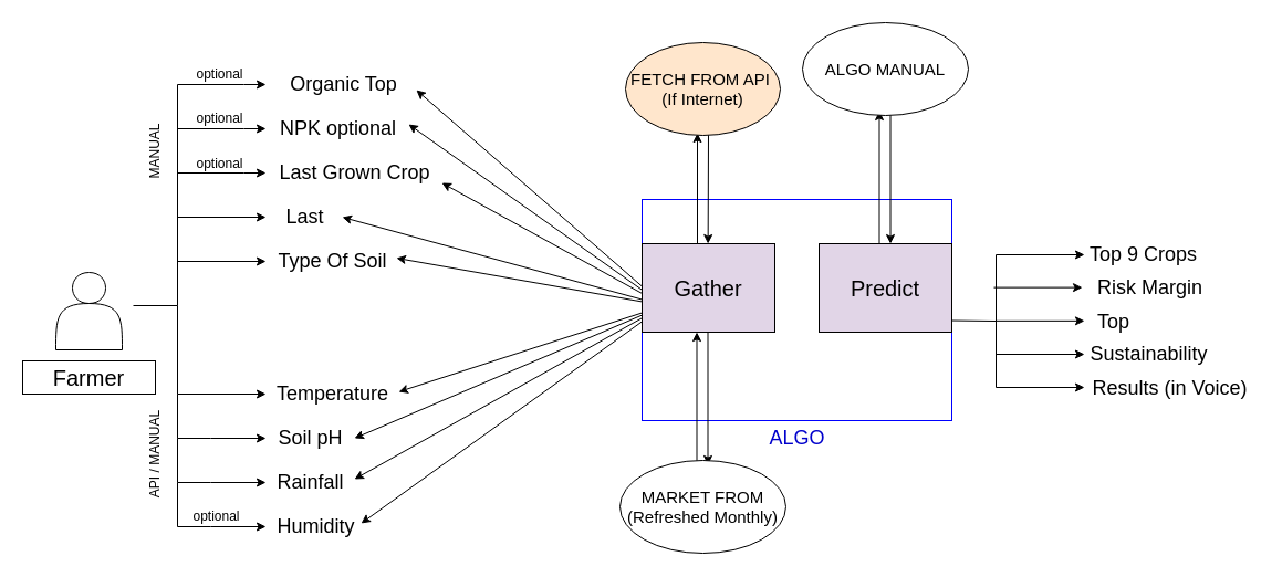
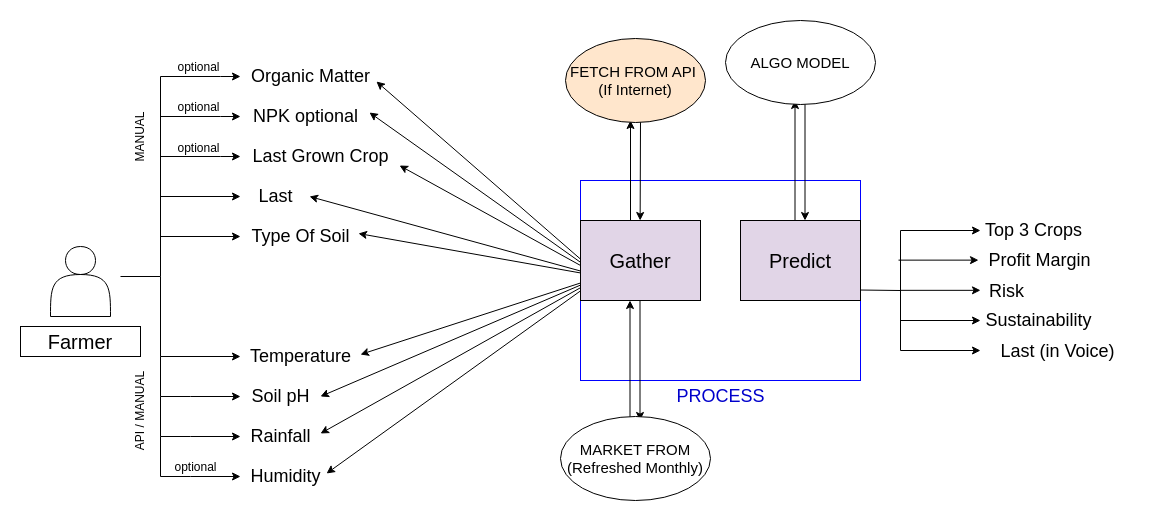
- <mxCell id="51" value="&lt;span style=&quot;font-size: 15px;&quot;&gt;ALGO MANUAL&lt;/span&gt;" style="ellipse;whiteSpace=wrap;html=1;" vertex="1" parent="1"><mxGeometry x="725" y="20" width="150" height="84" as="geometry" /></mxCell>
+ <mxCell id="51" value="&lt;span style=&quot;font-size: 15px;&quot;&gt;ALGO MODEL&lt;/span&gt;" style="ellipse;whiteSpace=wrap;html=1;" vertex="1" parent="1"><mxGeometry x="725" y="20" width="150" height="84" as="geometry" /></mxCell>
- <mxCell id="24" value="Organic Top" style="text;html=1;align=center;verticalAlign=middle;resizable=0;points=[];autosize=1;strokeColor=none;fillColor=none;fontSize=18;" vertex="1" parent="1"><mxGeometry x="240" y="56" width="140" height="40" as="geometry" /></mxCell>
+ <mxCell id="24" value="Organic Matter" style="text;html=1;align=center;verticalAlign=middle;resizable=0;points=[];autosize=1;strokeColor=none;fillColor=none;fontSize=18;" vertex="1" parent="1"><mxGeometry x="240" y="56" width="140" height="40" as="geometry" /></mxCell>
- <mxCell id="55" value="Top 9 Crops" style="text;html=1;align=center;verticalAlign=middle;resizable=0;points=[];autosize=1;strokeColor=none;fillColor=none;fontSize=18;" vertex="1" parent="1"><mxGeometry x="973" y="210" width="120" height="40" as="geometry" /></mxCell>
+ <mxCell id="55" value="Top 3 Crops" style="text;html=1;align=center;verticalAlign=middle;resizable=0;points=[];autosize=1;strokeColor=none;fillColor=none;fontSize=18;" vertex="1" parent="1"><mxGeometry x="973" y="210" width="120" height="40" as="geometry" /></mxCell>
- <mxCell id="56" value="Risk Margin" style="text;html=1;align=center;verticalAlign=middle;resizable=0;points=[];autosize=1;strokeColor=none;fillColor=none;fontSize=18;" vertex="1" parent="1"><mxGeometry x="974" y="240" width="130" height="40" as="geometry" /></mxCell>
+ <mxCell id="56" value="Profit Margin" style="text;html=1;align=center;verticalAlign=middle;resizable=0;points=[];autosize=1;strokeColor=none;fillColor=none;fontSize=18;" vertex="1" parent="1"><mxGeometry x="974" y="240" width="130" height="40" as="geometry" /></mxCell>
- <mxCell id="58" value="Top" style="text;html=1;align=center;verticalAlign=middle;resizable=0;points=[];autosize=1;strokeColor=none;fillColor=none;fontSize=18;" vertex="1" parent="1"><mxGeometry x="976" y="271" width="60" height="40" as="geometry" /></mxCell>
+ <mxCell id="58" value="Risk" style="text;html=1;align=center;verticalAlign=middle;resizable=0;points=[];autosize=1;strokeColor=none;fillColor=none;fontSize=18;" vertex="1" parent="1"><mxGeometry x="976" y="271" width="60" height="40" as="geometry" /></mxCell>
- <mxCell id="62" value="Results (in Voice)" style="text;html=1;align=center;verticalAlign=middle;resizable=0;points=[];autosize=1;strokeColor=none;fillColor=none;fontSize=18;" vertex="1" parent="1"><mxGeometry x="977" y="331" width="160" height="40" as="geometry" /></mxCell>
+ <mxCell id="62" value="Last (in Voice)" style="text;html=1;align=center;verticalAlign=middle;resizable=0;points=[];autosize=1;strokeColor=none;fillColor=none;fontSize=18;" vertex="1" parent="1"><mxGeometry x="977" y="331" width="160" height="40" as="geometry" /></mxCell>
- <mxCell id="48" value="ALGO" style="text;html=1;align=center;verticalAlign=middle;resizable=0;points=[];autosize=1;strokeColor=none;fillColor=none;fontSize=18;fontColor=#0000CC;" vertex="1" parent="1"><mxGeometry x="665" y="376" width="110" height="40" as="geometry" /></mxCell>
+ <mxCell id="48" value="PROCESS" style="text;html=1;align=center;verticalAlign=middle;resizable=0;points=[];autosize=1;strokeColor=none;fillColor=none;fontSize=18;fontColor=#0000CC;" vertex="1" parent="1"><mxGeometry x="665" y="376" width="110" height="40" as="geometry" /></mxCell>
